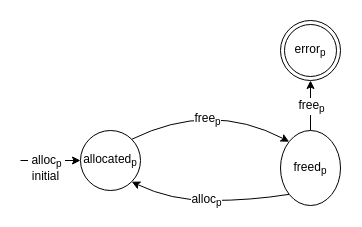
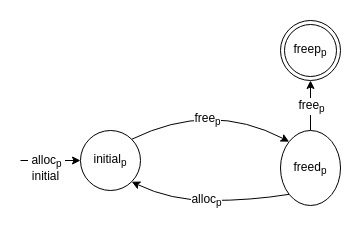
- <mxCell id="10" value="error&lt;sub&gt;p&lt;/sub&gt;" style="ellipse;shape=doubleEllipse;whiteSpace=wrap;html=1;aspect=fixed;" parent="1" vertex="1"><mxGeometry x="280" y="20" width="60" height="60" as="geometry" /></mxCell>
+ <mxCell id="10" value="freep&lt;sub&gt;p&lt;/sub&gt;" style="ellipse;shape=doubleEllipse;whiteSpace=wrap;html=1;aspect=fixed;" parent="1" vertex="1"><mxGeometry x="280" y="20" width="60" height="60" as="geometry" /></mxCell>
- <mxCell id="2" value="allocated&lt;sub&gt;p&lt;/sub&gt;" style="ellipse;whiteSpace=wrap;html=1;aspect=fixed;" parent="1" vertex="1"><mxGeometry x="80" y="130" width="60" height="60" as="geometry" /></mxCell>
+ <mxCell id="2" value="initial&lt;sub&gt;p&lt;/sub&gt;" style="ellipse;whiteSpace=wrap;html=1;aspect=fixed;" parent="1" vertex="1"><mxGeometry x="80" y="130" width="60" height="60" as="geometry" /></mxCell>
